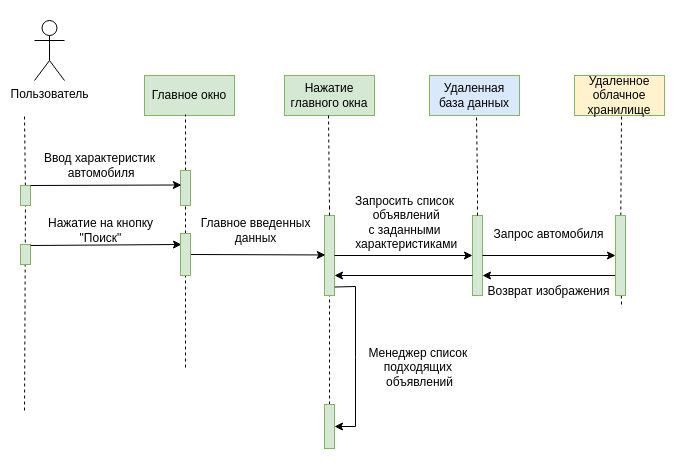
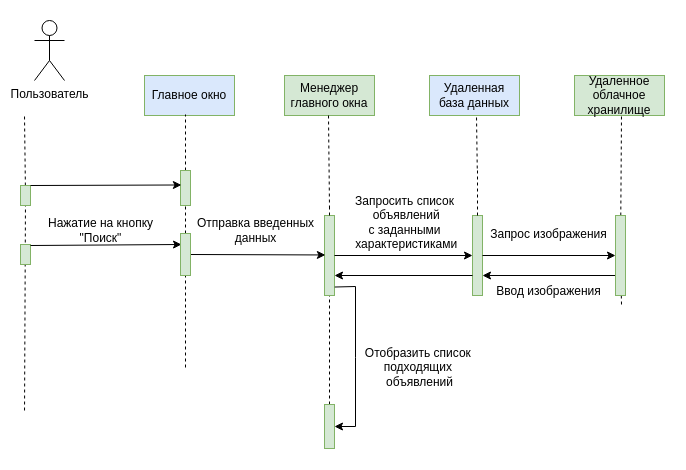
- <mxCell id="4" value="Главное окно" style="rounded=0;whiteSpace=wrap;html=1;fillColor=#d5e8d4;strokeColor=#82b366;" parent="1" vertex="1"><mxGeometry x="144" y="75" width="90" height="40" as="geometry" /></mxCell>
+ <mxCell id="4" value="Главное окно" style="rounded=0;whiteSpace=wrap;html=1;fillColor=#dae8fc;strokeColor=#82b366;" parent="1" vertex="1"><mxGeometry x="144" y="75" width="90" height="40" as="geometry" /></mxCell>
- <mxCell id="5" value="Нажатие главного окна" style="rounded=0;whiteSpace=wrap;html=1;fillColor=#d5e8d4;strokeColor=#82b366;" parent="1" vertex="1"><mxGeometry x="284" y="75" width="90" height="40" as="geometry" /></mxCell>
+ <mxCell id="5" value="Менеджер главного окна" style="rounded=0;whiteSpace=wrap;html=1;fillColor=#d5e8d4;strokeColor=#82b366;" parent="1" vertex="1"><mxGeometry x="284" y="75" width="90" height="40" as="geometry" /></mxCell>
- <mxCell id="26" value="Удаленное облачное хранилище" style="rounded=0;whiteSpace=wrap;html=1;fillColor=#fff2cc;strokeColor=#82b366;" vertex="1" parent="1"><mxGeometry x="574" y="75" width="90" height="40" as="geometry" /></mxCell>
+ <mxCell id="26" value="Удаленное облачное хранилище" style="rounded=0;whiteSpace=wrap;html=1;fillColor=#d5e8d4;strokeColor=#82b366;" vertex="1" parent="1"><mxGeometry x="574" y="75" width="90" height="40" as="geometry" /></mxCell>
- <mxCell id="17" value="Ввод характеристик&lt;div&gt;&lt;span style=&quot;background-color: initial;&quot;&gt;&amp;nbsp;автомобиля&lt;/span&gt;&lt;/div&gt;" style="text;html=1;align=center;verticalAlign=middle;resizable=0;points=[];autosize=1;strokeColor=none;fillColor=none;" parent="1" vertex="1"><mxGeometry x="34.5" y="144" width="129" height="41" as="geometry" /></mxCell>
- <mxCell id="25" value="Главное введенных&lt;div&gt;данных&lt;/div&gt;" style="text;html=1;align=center;verticalAlign=middle;resizable=0;points=[];autosize=1;strokeColor=none;fillColor=none;" parent="1" vertex="1"><mxGeometry x="187" y="209.5" width="135" height="41" as="geometry" /></mxCell>
+ <mxCell id="25" value="Отправка введенных&lt;div&gt;данных&lt;/div&gt;" style="text;html=1;align=center;verticalAlign=middle;resizable=0;points=[];autosize=1;strokeColor=none;fillColor=none;" parent="1" vertex="1"><mxGeometry x="187" y="209.5" width="135" height="41" as="geometry" /></mxCell>
- <mxCell id="38" value="Запрос автомобиля" style="text;html=1;align=center;verticalAlign=middle;resizable=0;points=[];autosize=1;strokeColor=none;fillColor=none;" vertex="1" parent="1"><mxGeometry x="480" y="221" width="135" height="26" as="geometry" /></mxCell>
+ <mxCell id="38" value="Запрос изображения" style="text;html=1;align=center;verticalAlign=middle;resizable=0;points=[];autosize=1;strokeColor=none;fillColor=none;" vertex="1" parent="1"><mxGeometry x="480" y="221" width="135" height="26" as="geometry" /></mxCell>
- <mxCell id="39" value="Возврат изображения" style="text;html=1;align=center;verticalAlign=middle;resizable=0;points=[];autosize=1;strokeColor=none;fillColor=none;" vertex="1" parent="1"><mxGeometry x="477.5" y="278" width="140" height="26" as="geometry" /></mxCell>
+ <mxCell id="39" value="Ввод изображения" style="text;html=1;align=center;verticalAlign=middle;resizable=0;points=[];autosize=1;strokeColor=none;fillColor=none;" vertex="1" parent="1"><mxGeometry x="477.5" y="278" width="140" height="26" as="geometry" /></mxCell>
- <mxCell id="41" value="Менеджер список&amp;nbsp;&lt;div&gt;подходящих&amp;nbsp;&lt;/div&gt;&lt;div&gt;объявлений&lt;/div&gt;" style="text;html=1;align=center;verticalAlign=middle;resizable=0;points=[];autosize=1;strokeColor=none;fillColor=none;" vertex="1" parent="1"><mxGeometry x="355" y="339" width="127" height="55" as="geometry" /></mxCell>
+ <mxCell id="41" value="Отобразить список&amp;nbsp;&lt;div&gt;подходящих&amp;nbsp;&lt;/div&gt;&lt;div&gt;объявлений&lt;/div&gt;" style="text;html=1;align=center;verticalAlign=middle;resizable=0;points=[];autosize=1;strokeColor=none;fillColor=none;" vertex="1" parent="1"><mxGeometry x="355" y="339" width="127" height="55" as="geometry" /></mxCell>
